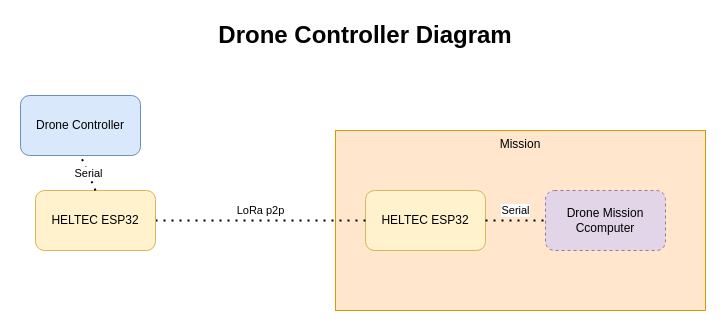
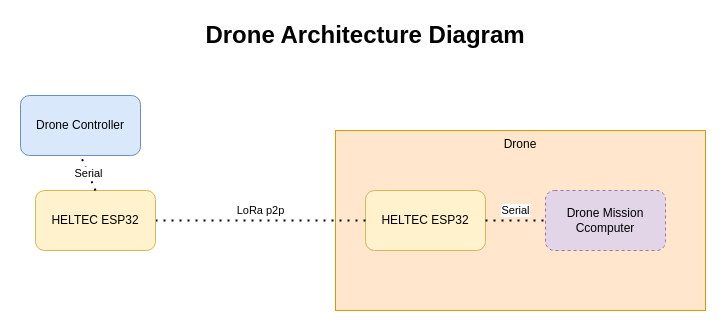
- <mxCell id="8" value="&lt;b&gt;&lt;font style=&quot;font-size: 24px&quot;&gt;Drone Controller Diagram&lt;/font&gt;&lt;/b&gt;" style="text;html=1;strokeColor=none;fillColor=none;align=center;verticalAlign=middle;whiteSpace=wrap;rounded=0;" vertex="1" parent="1"><mxGeometry x="185" y="20" width="360" height="30" as="geometry" /></mxCell>
+ <mxCell id="8" value="&lt;b&gt;&lt;font style=&quot;font-size: 24px&quot;&gt;Drone Architecture Diagram&lt;/font&gt;&lt;/b&gt;" style="text;html=1;strokeColor=none;fillColor=none;align=center;verticalAlign=middle;whiteSpace=wrap;rounded=0;" vertex="1" parent="1"><mxGeometry x="185" y="20" width="360" height="30" as="geometry" /></mxCell>
- <mxCell id="2" value="Mission" style="rounded=0;whiteSpace=wrap;html=1;verticalAlign=top;fillColor=#ffe6cc;strokeColor=#d79b00;" vertex="1" parent="1"><mxGeometry x="335" y="130" width="370" height="180" as="geometry" /></mxCell>
+ <mxCell id="2" value="Drone" style="rounded=0;whiteSpace=wrap;html=1;verticalAlign=top;fillColor=#ffe6cc;strokeColor=#d79b00;" vertex="1" parent="1"><mxGeometry x="335" y="130" width="370" height="180" as="geometry" /></mxCell>
